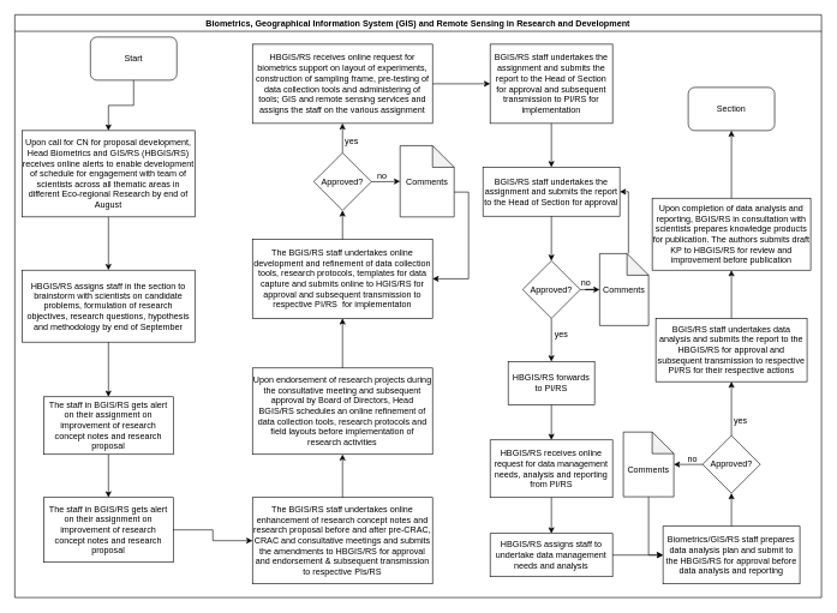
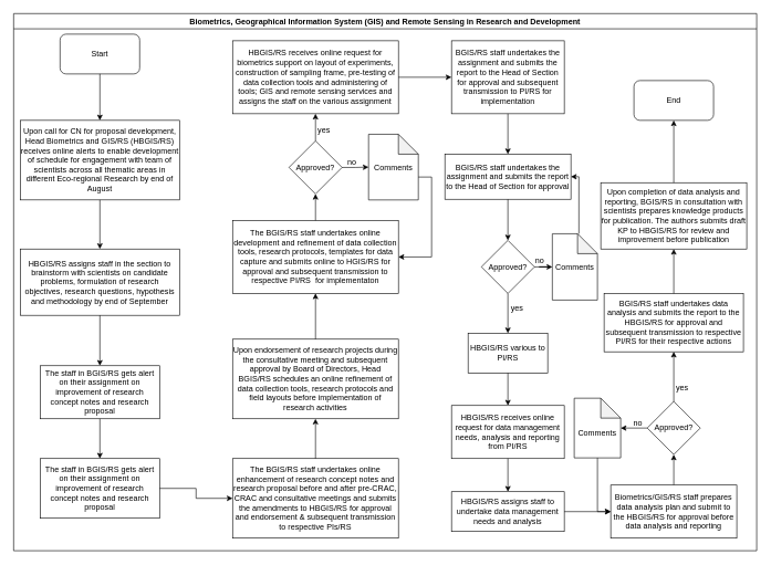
- <mxCell id="3" value="Start" style="rounded=1;whiteSpace=wrap;html=1;" parent="2" vertex="1"><mxGeometry x="105" y="31" width="120" height="60" as="geometry" /></mxCell>
+ <mxCell id="3" value="Start" style="rounded=1;whiteSpace=wrap;html=1;" parent="2" vertex="1"><mxGeometry x="70" y="31" width="120" height="60" as="geometry" /></mxCell>
- <mxCell id="53" value="Section" style="rounded=1;whiteSpace=wrap;html=1;" vertex="1" parent="2"><mxGeometry x="935" y="101" width="120" height="60" as="geometry" /></mxCell>
+ <mxCell id="53" value="End" style="rounded=1;whiteSpace=wrap;html=1;" vertex="1" parent="2"><mxGeometry x="935" y="101" width="120" height="60" as="geometry" /></mxCell>
- <mxCell id="34" value="HBGIS/RS forwards to PI/RS" style="whiteSpace=wrap;html=1;rounded=0;" vertex="1" parent="2"><mxGeometry x="685" y="482" width="120" height="60" as="geometry" /></mxCell>
+ <mxCell id="34" value="HBGIS/RS various to PI/RS" style="whiteSpace=wrap;html=1;rounded=0;" vertex="1" parent="2"><mxGeometry x="685" y="482" width="120" height="60" as="geometry" /></mxCell>
